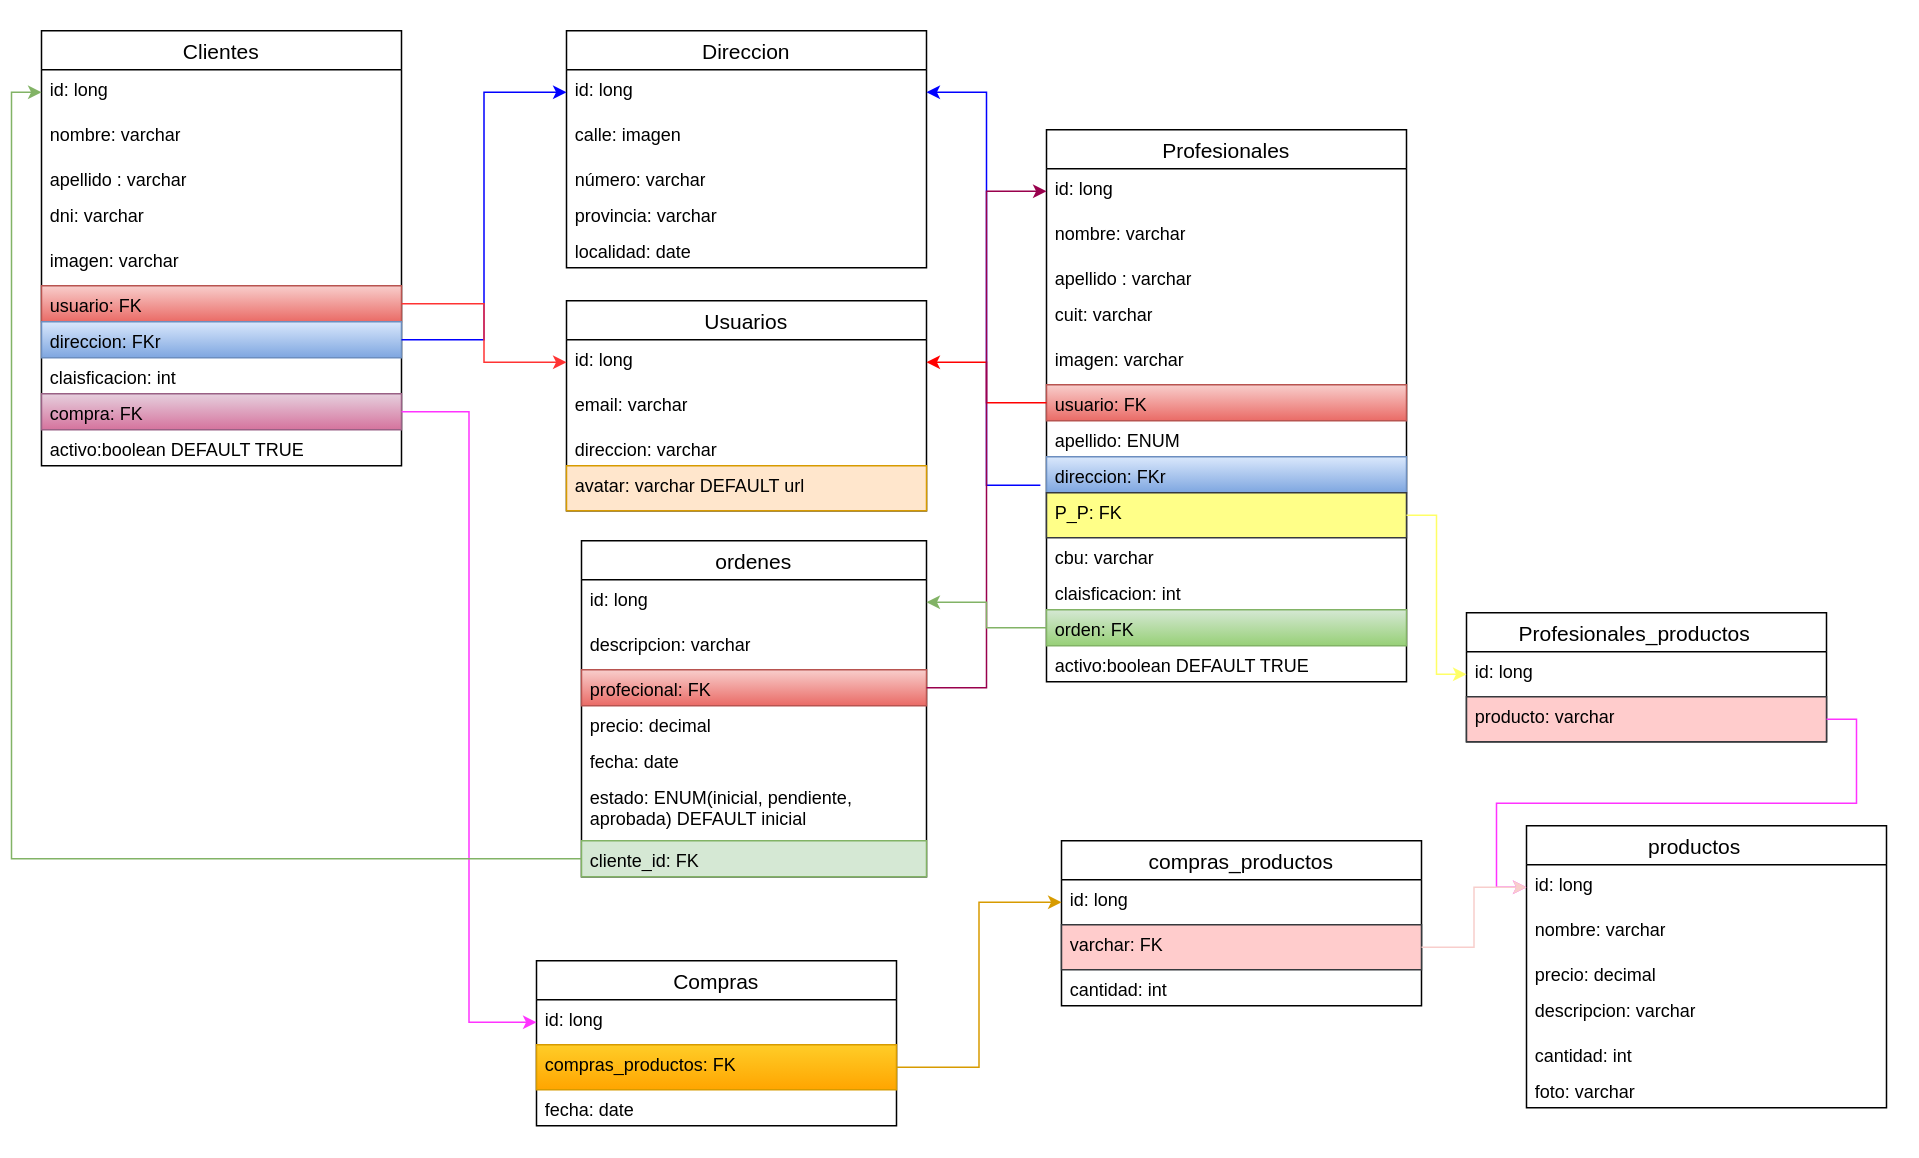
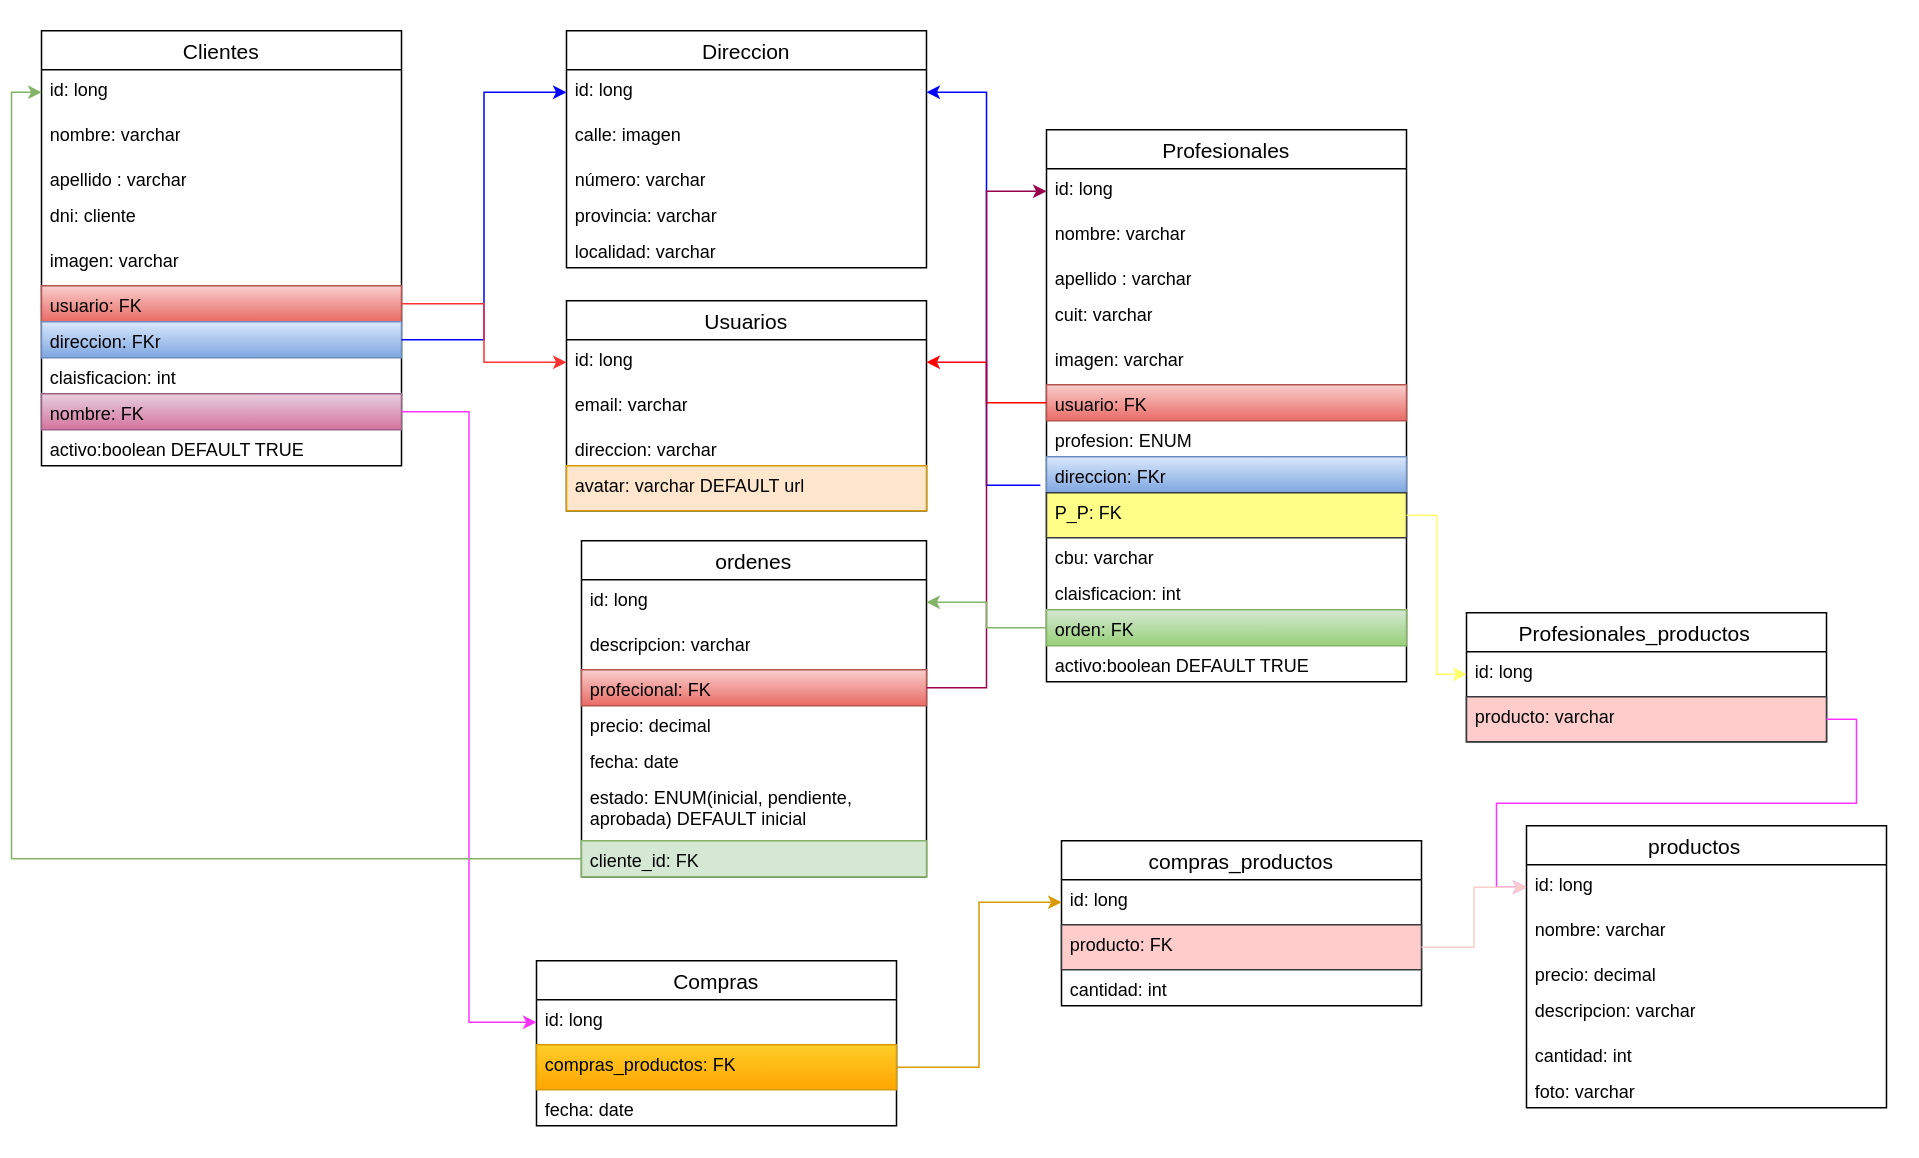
- <mxCell id="6" value="dni: varchar" style="text;strokeColor=none;fillColor=none;spacingLeft=4;spacingRight=4;overflow=hidden;rotatable=0;points=[[0,0.5],[1,0.5]];portConstraint=eastwest;fontSize=12;whiteSpace=wrap;html=1;" parent="2" vertex="1"><mxGeometry y="110" width="240" height="30" as="geometry" /></mxCell>
+ <mxCell id="6" value="dni: cliente" style="text;strokeColor=none;fillColor=none;spacingLeft=4;spacingRight=4;overflow=hidden;rotatable=0;points=[[0,0.5],[1,0.5]];portConstraint=eastwest;fontSize=12;whiteSpace=wrap;html=1;" parent="2" vertex="1"><mxGeometry y="110" width="240" height="30" as="geometry" /></mxCell>
- <mxCell id="18" value="localidad: date" style="text;strokeColor=none;fillColor=none;spacingLeft=4;spacingRight=4;overflow=hidden;rotatable=0;points=[[0,0.5],[1,0.5]];portConstraint=eastwest;fontSize=12;whiteSpace=wrap;html=1;" parent="13" vertex="1"><mxGeometry y="134" width="240" height="24" as="geometry" /></mxCell>
+ <mxCell id="18" value="localidad: varchar" style="text;strokeColor=none;fillColor=none;spacingLeft=4;spacingRight=4;overflow=hidden;rotatable=0;points=[[0,0.5],[1,0.5]];portConstraint=eastwest;fontSize=12;whiteSpace=wrap;html=1;" parent="13" vertex="1"><mxGeometry y="134" width="240" height="24" as="geometry" /></mxCell>
- <mxCell id="11" value="compra: FK " style="text;strokeColor=#996185;fillColor=#e6d0de;spacingLeft=4;spacingRight=4;overflow=hidden;rotatable=0;points=[[0,0.5],[1,0.5]];portConstraint=eastwest;fontSize=12;whiteSpace=wrap;html=1;gradientColor=#d5739d;" parent="2" vertex="1"><mxGeometry y="242" width="240" height="24" as="geometry" /></mxCell>
+ <mxCell id="11" value="nombre: FK " style="text;strokeColor=#996185;fillColor=#e6d0de;spacingLeft=4;spacingRight=4;overflow=hidden;rotatable=0;points=[[0,0.5],[1,0.5]];portConstraint=eastwest;fontSize=12;whiteSpace=wrap;html=1;gradientColor=#d5739d;" parent="2" vertex="1"><mxGeometry y="242" width="240" height="24" as="geometry" /></mxCell>
- <mxCell id="33" value="apellido: ENUM " style="text;spacingLeft=4;spacingRight=4;overflow=hidden;rotatable=0;points=[[0,0.5],[1,0.5]];portConstraint=eastwest;fontSize=12;whiteSpace=wrap;html=1;" parent="26" vertex="1"><mxGeometry y="194" width="240" height="24" as="geometry" /></mxCell>
+ <mxCell id="33" value="profesion: ENUM " style="text;spacingLeft=4;spacingRight=4;overflow=hidden;rotatable=0;points=[[0,0.5],[1,0.5]];portConstraint=eastwest;fontSize=12;whiteSpace=wrap;html=1;" parent="26" vertex="1"><mxGeometry y="194" width="240" height="24" as="geometry" /></mxCell>
- <mxCell id="70" value="varchar: FK " style="text;strokeColor=#36393d;fillColor=#ffcccc;spacingLeft=4;spacingRight=4;overflow=hidden;rotatable=0;points=[[0,0.5],[1,0.5]];portConstraint=eastwest;fontSize=12;whiteSpace=wrap;html=1;" parent="68" vertex="1"><mxGeometry y="56" width="240" height="30" as="geometry" /></mxCell>
+ <mxCell id="70" value="producto: FK " style="text;strokeColor=#36393d;fillColor=#ffcccc;spacingLeft=4;spacingRight=4;overflow=hidden;rotatable=0;points=[[0,0.5],[1,0.5]];portConstraint=eastwest;fontSize=12;whiteSpace=wrap;html=1;" parent="68" vertex="1"><mxGeometry y="56" width="240" height="30" as="geometry" /></mxCell>
